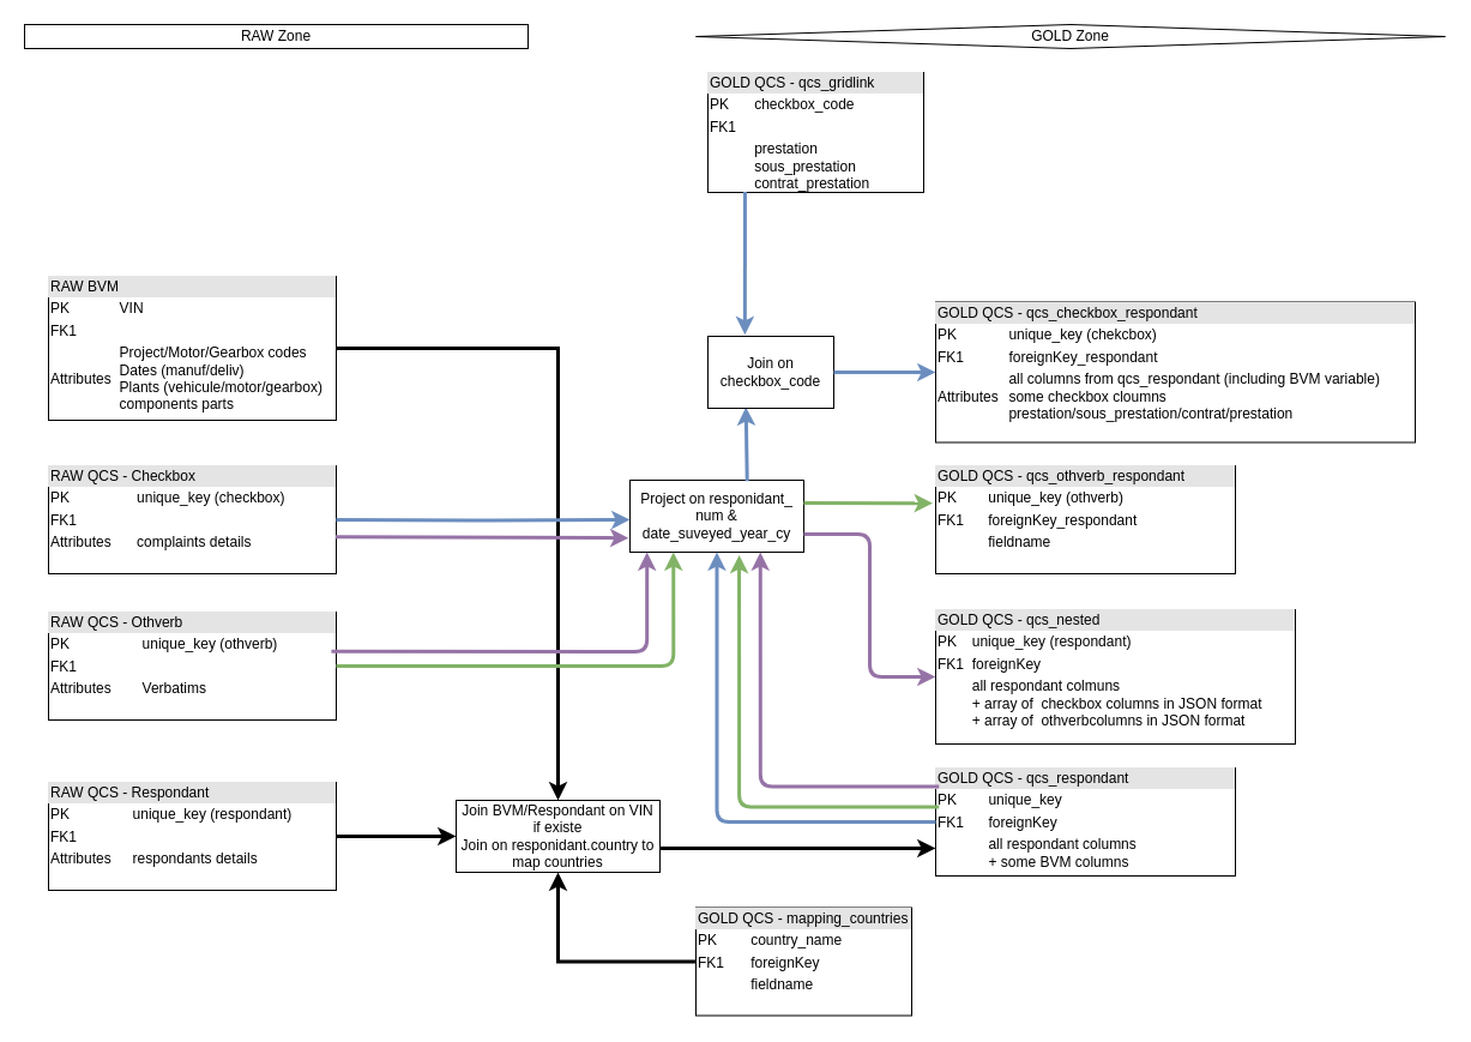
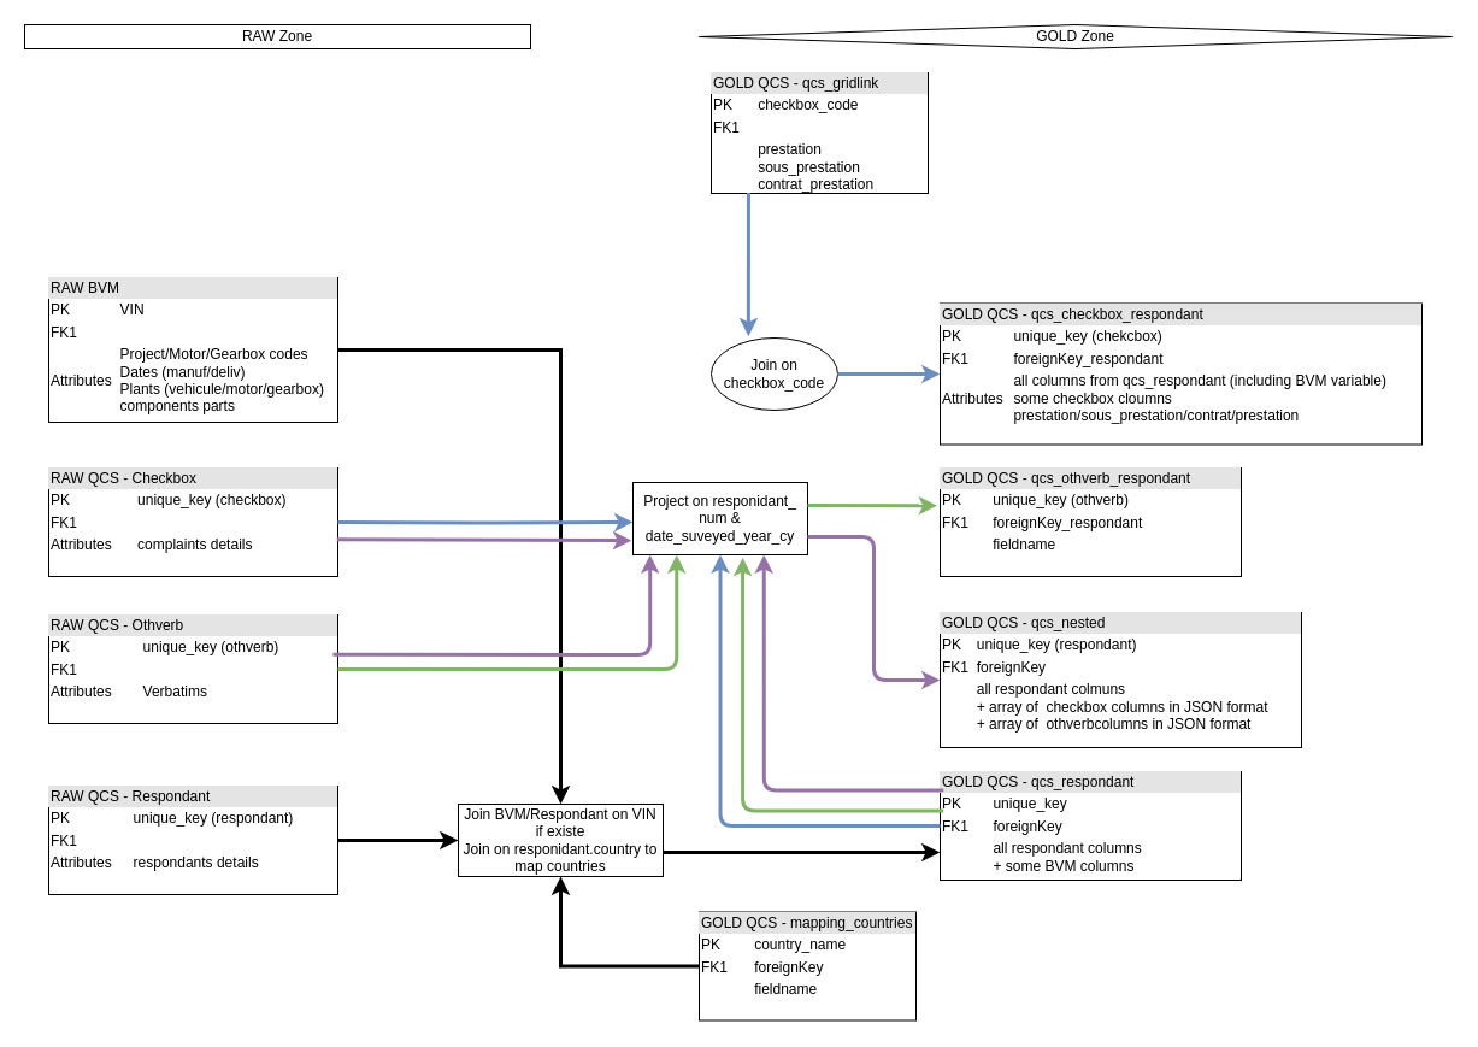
- <mxCell id="26" value="Join on checkbox_code" style="rounded=0;whiteSpace=wrap;html=1;" parent="1" vertex="1"><mxGeometry x="590" y="280" width="105" height="60" as="geometry" /></mxCell>
+ <mxCell id="26" value="Join on checkbox_code" style="ellipse;whiteSpace=wrap;html=1;" parent="1" vertex="1"><mxGeometry x="590" y="280" width="105" height="60" as="geometry" /></mxCell>
- <mxCell id="19" value="" style="endArrow=none;html=1;fillColor=#dae8fc;strokeColor=#6c8ebf;exitX=0.302;exitY=0.983;exitDx=0;exitDy=0;entryX=0.674;entryY=0.012;entryDx=0;entryDy=0;entryPerimeter=0;startArrow=classic;startFill=1;exitPerimeter=0;strokeWidth=3;" parent="1" source="26" target="17" edge="1"><mxGeometry width="50" height="50" relative="1" as="geometry"><mxPoint x="790" y="673" as="sourcePoint" /><mxPoint x="608" y="470" as="targetPoint" /></mxGeometry></mxCell>
